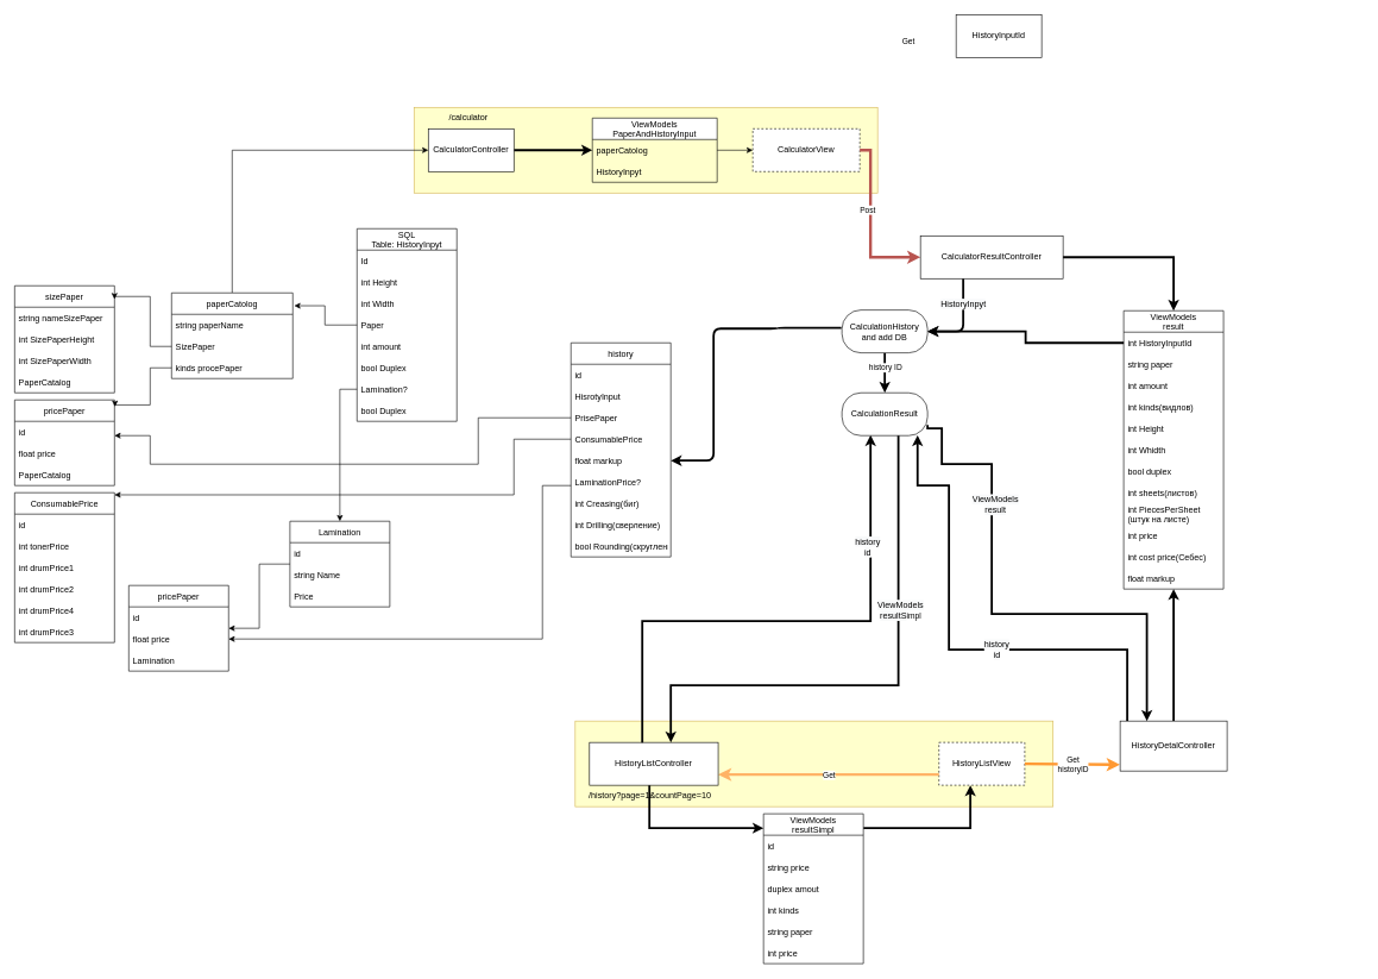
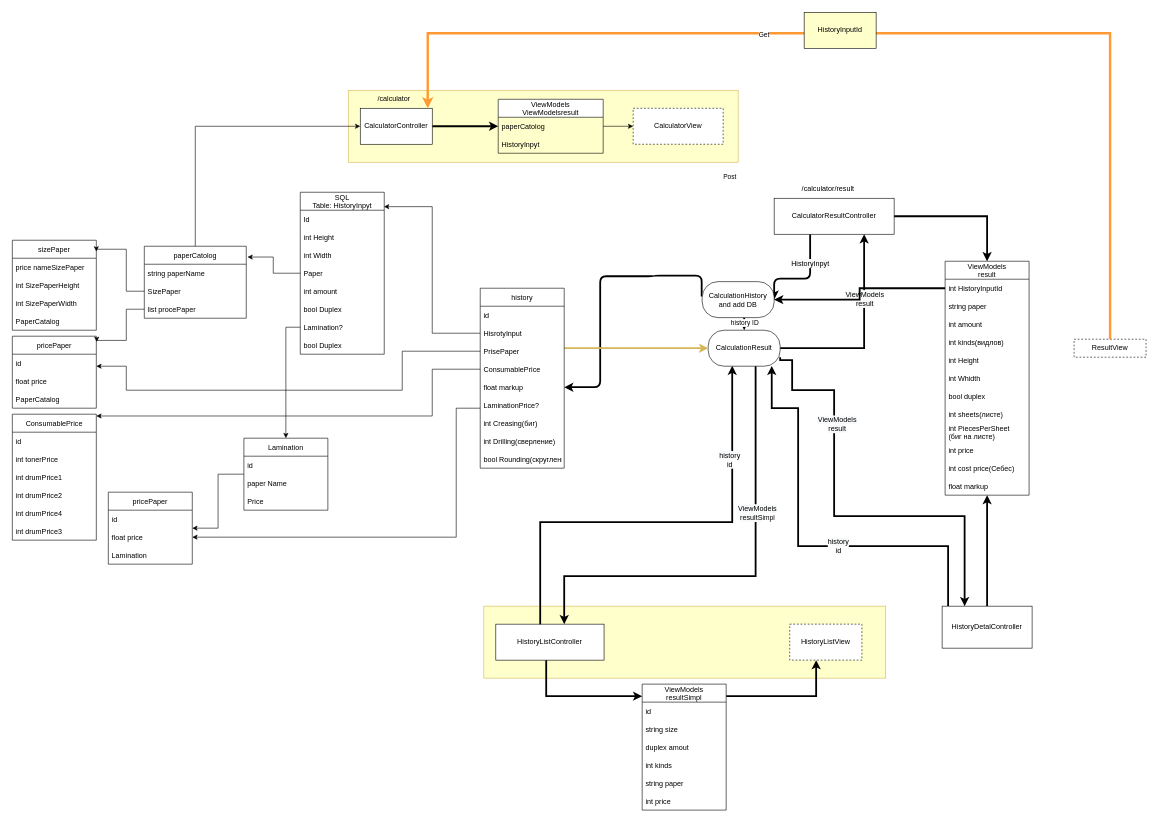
- <mxCell id="74" value="HistoryInputId" style="rounded=0;whiteSpace=wrap;html=1;" parent="1" vertex="1"><mxGeometry x="1340" y="20" width="120" height="60" as="geometry" /></mxCell>
+ <mxCell id="74" value="HistoryInputId" style="rounded=0;whiteSpace=wrap;html=1;fillColor=#ffffcc;" parent="1" vertex="1"><mxGeometry x="1340" y="20" width="120" height="60" as="geometry" /></mxCell>
+ <mxCell id="36" style="edgeStyle=orthogonalEdgeStyle;rounded=0;orthogonalLoop=1;jettySize=auto;html=1;strokeColor=#FF9933;strokeWidth=4;entryX=1;entryY=1;entryDx=0;entryDy=0;" parent="1" source="11" target="52" edge="1"><mxGeometry relative="1" as="geometry"><Array as="points"><mxPoint x="1680" y="55" /><mxPoint x="713" y="55" /><mxPoint x="713" y="180" /></Array></mxGeometry></mxCell>
- <mxCell id="15" value="ViewModels&#10;PaperAndHistoryInput" style="swimlane;fontStyle=0;childLayout=stackLayout;horizontal=1;startSize=30;horizontalStack=0;resizeParent=1;resizeParentMax=0;resizeLast=0;collapsible=1;marginBottom=0;" parent="12" vertex="1"><mxGeometry x="150" y="15" width="175" height="90" as="geometry" /></mxCell>
+ <mxCell id="15" value="ViewModels&#10;ViewModelsresult" style="swimlane;fontStyle=0;childLayout=stackLayout;horizontal=1;startSize=30;horizontalStack=0;resizeParent=1;resizeParentMax=0;resizeLast=0;collapsible=1;marginBottom=0;" parent="12" vertex="1"><mxGeometry x="150" y="15" width="175" height="90" as="geometry" /></mxCell>
- <mxCell id="21" value="" style="endArrow=classic;html=1;rounded=0;strokeWidth=4;entryX=0;entryY=0.5;entryDx=0;entryDy=0;exitX=1;exitY=0.5;exitDx=0;exitDy=0;fillColor=#f8cecc;strokeColor=#b85450;" parent="1" source="14" target="28" edge="1"><mxGeometry relative="1" as="geometry"><mxPoint x="1190" y="390" as="sourcePoint" /><mxPoint x="1230" y="359.66" as="targetPoint" /><Array as="points"><mxPoint x="1220" y="210" /><mxPoint x="1220" y="360" /></Array></mxGeometry></mxCell>
+ <mxCell id="29" value="/&lt;span class=&quot;VIiyi&quot; lang=&quot;en&quot;&gt;&lt;span data-number-of-phrases=&quot;1&quot; data-phrase-index=&quot;0&quot; data-language-to-translate-into=&quot;ru&quot; data-language-for-alternatives=&quot;en&quot; class=&quot;JLqJ4b ChMk0b&quot;&gt;&lt;span class=&quot;Q4iAWc&quot;&gt;calculator&lt;/span&gt;&lt;/span&gt;&lt;/span&gt;/result" style="text;html=1;strokeColor=none;fillColor=none;align=center;verticalAlign=middle;whiteSpace=wrap;rounded=0;" parent="27" vertex="1"><mxGeometry x="10" width="160" height="30" as="geometry" /></mxCell>
+ <mxCell id="85" style="edgeStyle=orthogonalEdgeStyle;rounded=0;orthogonalLoop=1;jettySize=auto;html=1;entryX=0.997;entryY=0.089;entryDx=0;entryDy=0;entryPerimeter=0;" parent="1" source="96" target="75" edge="1"><mxGeometry relative="1" as="geometry" /></mxCell>
- <mxCell id="106" value="string nameSizePaper" style="text;strokeColor=none;fillColor=none;align=left;verticalAlign=middle;spacingLeft=4;spacingRight=4;overflow=hidden;points=[[0,0.5],[1,0.5]];portConstraint=eastwest;rotatable=0;" parent="105" vertex="1"><mxGeometry y="30" width="140" height="30" as="geometry" /></mxCell>
+ <mxCell id="106" value="price nameSizePaper" style="text;strokeColor=none;fillColor=none;align=left;verticalAlign=middle;spacingLeft=4;spacingRight=4;overflow=hidden;points=[[0,0.5],[1,0.5]];portConstraint=eastwest;rotatable=0;" parent="105" vertex="1"><mxGeometry y="30" width="140" height="30" as="geometry" /></mxCell>
- <mxCell id="59" value="&lt;span class=&quot;VIiyi&quot; lang=&quot;en&quot;&gt;&lt;span data-number-of-phrases=&quot;1&quot; data-phrase-index=&quot;0&quot; data-language-to-translate-into=&quot;ru&quot; data-language-for-alternatives=&quot;en&quot; class=&quot;JLqJ4b ChMk0b&quot;&gt;&lt;span class=&quot;Q4iAWc&quot;&gt;CalculationHistory&lt;br&gt;and add DB&lt;br&gt;&lt;/span&gt;&lt;/span&gt;&lt;/span&gt;" style="rounded=1;whiteSpace=wrap;html=1;fillColor=default;gradientColor=none;arcSize=44;" parent="1" vertex="1"><mxGeometry x="1180" y="434" width="120" height="60" as="geometry" /></mxCell>
+ <mxCell id="59" value="&lt;span class=&quot;VIiyi&quot; lang=&quot;en&quot;&gt;&lt;span data-number-of-phrases=&quot;1&quot; data-phrase-index=&quot;0&quot; data-language-to-translate-into=&quot;ru&quot; data-language-for-alternatives=&quot;en&quot; class=&quot;JLqJ4b ChMk0b&quot;&gt;&lt;span class=&quot;Q4iAWc&quot;&gt;CalculationHistory&lt;br&gt;and add DB&lt;br&gt;&lt;/span&gt;&lt;/span&gt;&lt;/span&gt;" style="rounded=1;whiteSpace=wrap;html=1;fillColor=default;gradientColor=none;arcSize=44;" parent="1" vertex="1"><mxGeometry x="1170" y="469" width="120" height="60" as="geometry" /></mxCell>
- <mxCell id="89" value="kinds procePaper" style="text;strokeColor=none;fillColor=none;align=left;verticalAlign=middle;spacingLeft=4;spacingRight=4;overflow=hidden;points=[[0,0.5],[1,0.5]];portConstraint=eastwest;rotatable=0;" parent="86" vertex="1"><mxGeometry y="90" width="170" height="30" as="geometry" /></mxCell>
+ <mxCell id="89" value="list procePaper" style="text;strokeColor=none;fillColor=none;align=left;verticalAlign=middle;spacingLeft=4;spacingRight=4;overflow=hidden;points=[[0,0.5],[1,0.5]];portConstraint=eastwest;rotatable=0;" parent="86" vertex="1"><mxGeometry y="90" width="170" height="30" as="geometry" /></mxCell>
+ <mxCell id="23" style="edgeStyle=orthogonalEdgeStyle;rounded=0;orthogonalLoop=1;jettySize=auto;html=1;entryX=0.75;entryY=1;entryDx=0;entryDy=0;strokeWidth=3;exitX=1;exitY=0.5;exitDx=0;exitDy=0;" parent="1" source="62" target="28" edge="1"><mxGeometry relative="1" as="geometry"><mxPoint x="1390" y="580" as="sourcePoint" /><Array as="points"><mxPoint x="1440" y="580" /></Array></mxGeometry></mxCell>
+ <mxCell id="24" value="&lt;span style=&quot;font-size: 12px; background-color: rgb(248, 249, 250);&quot;&gt;ViewModels&lt;/span&gt;&lt;br style=&quot;padding: 0px; margin: 0px; font-size: 12px; background-color: rgb(248, 249, 250);&quot;&gt;&lt;span style=&quot;font-size: 12px; background-color: rgb(248, 249, 250);&quot;&gt;result&lt;/span&gt;" style="edgeLabel;html=1;align=center;verticalAlign=middle;resizable=0;points=[];" parent="23" vertex="1" connectable="0"><mxGeometry x="0.352" relative="1" as="geometry"><mxPoint as="offset" /></mxGeometry></mxCell>
+ <mxCell id="63" style="edgeStyle=orthogonalEdgeStyle;rounded=0;orthogonalLoop=1;jettySize=auto;html=1;entryX=0;entryY=0.5;entryDx=0;entryDy=0;strokeWidth=3;fillColor=#fff2cc;strokeColor=#d6b656;" parent="1" source="94" target="62" edge="1"><mxGeometry relative="1" as="geometry"><Array as="points"><mxPoint x="1080" y="580" /><mxPoint x="1080" y="580" /></Array></mxGeometry></mxCell>
+ <mxCell id="11" value="ResultView" style="whiteSpace=wrap;html=1;rounded=0;dashed=1;" parent="1" vertex="1"><mxGeometry x="1790" y="565" width="120" height="30" as="geometry" /></mxCell>
- <mxCell id="47" value="int sheets(листов)" style="text;strokeColor=none;fillColor=none;align=left;verticalAlign=middle;spacingLeft=4;spacingRight=4;overflow=hidden;points=[[0,0.5],[1,0.5]];portConstraint=eastwest;rotatable=0;" parent="39" vertex="1"><mxGeometry y="240" width="140" height="30" as="geometry" /></mxCell>
+ <mxCell id="47" value="int sheets(листе)" style="text;strokeColor=none;fillColor=none;align=left;verticalAlign=middle;spacingLeft=4;spacingRight=4;overflow=hidden;points=[[0,0.5],[1,0.5]];portConstraint=eastwest;rotatable=0;" parent="39" vertex="1"><mxGeometry y="240" width="140" height="30" as="geometry" /></mxCell>
- <mxCell id="48" value="int PiecesPerSheet&#10;(штук на листе)" style="text;strokeColor=none;fillColor=none;align=left;verticalAlign=middle;spacingLeft=4;spacingRight=4;overflow=hidden;points=[[0,0.5],[1,0.5]];portConstraint=eastwest;rotatable=0;" parent="39" vertex="1"><mxGeometry y="270" width="140" height="30" as="geometry" /></mxCell>
+ <mxCell id="48" value="int PiecesPerSheet&#10;(биг на листе)" style="text;strokeColor=none;fillColor=none;align=left;verticalAlign=middle;spacingLeft=4;spacingRight=4;overflow=hidden;points=[[0,0.5],[1,0.5]];portConstraint=eastwest;rotatable=0;" parent="39" vertex="1"><mxGeometry y="270" width="140" height="30" as="geometry" /></mxCell>
- <mxCell id="123" value="string Name" style="text;strokeColor=none;fillColor=none;align=left;verticalAlign=middle;spacingLeft=4;spacingRight=4;overflow=hidden;points=[[0,0.5],[1,0.5]];portConstraint=eastwest;rotatable=0;" vertex="1" parent="121"><mxGeometry y="60" width="140" height="30" as="geometry" /></mxCell>
+ <mxCell id="123" value="paper Name" style="text;strokeColor=none;fillColor=none;align=left;verticalAlign=middle;spacingLeft=4;spacingRight=4;overflow=hidden;points=[[0,0.5],[1,0.5]];portConstraint=eastwest;rotatable=0;" vertex="1" parent="121"><mxGeometry y="60" width="140" height="30" as="geometry" /></mxCell>
- <mxCell id="30" value="" style="endArrow=classic;html=1;rounded=0;strokeWidth=4;fillColor=#f8cecc;strokeColor=#FF9933;exitX=1;exitY=0.5;exitDx=0;exitDy=0;entryX=-0.003;entryY=0.874;entryDx=0;entryDy=0;entryPerimeter=0;" parent="1" source="4" target="35" edge="1"><mxGeometry relative="1" as="geometry"><mxPoint x="1381.271" y="1069.66" as="sourcePoint" /><mxPoint x="1340" y="1070" as="targetPoint" /><Array as="points" /></mxGeometry></mxCell>
- <mxCell id="31" value="Get&lt;br&gt;historyID" style="edgeLabel;resizable=0;html=1;align=center;verticalAlign=middle;fillColor=default;gradientColor=none;" parent="30" connectable="0" vertex="1"><mxGeometry relative="1" as="geometry" /></mxCell>
- <mxCell id="5" value="" style="endArrow=classic;html=1;rounded=0;strokeWidth=4;fillColor=#f8cecc;strokeColor=#FFB366;exitX=0;exitY=0.75;exitDx=0;exitDy=0;entryX=1;entryY=0.75;entryDx=0;entryDy=0;" parent="2" source="4" target="7" edge="1"><mxGeometry relative="1" as="geometry"><mxPoint x="291.687" y="140" as="sourcePoint" /><mxPoint x="191.446" y="140" as="targetPoint" /><Array as="points" /></mxGeometry></mxCell>
- <mxCell id="6" value="Get" style="edgeLabel;resizable=0;html=1;align=center;verticalAlign=middle;fillColor=default;gradientColor=none;" parent="5" connectable="0" vertex="1"><mxGeometry relative="1" as="geometry" /></mxCell>
- <mxCell id="8" value="/history?page=1&amp;amp;countPage=10" style="text;html=1;strokeColor=none;fillColor=none;align=center;verticalAlign=middle;whiteSpace=wrap;rounded=0;" parent="2" vertex="1"><mxGeometry x="9.98" y="90" width="190.458" height="30" as="geometry" /></mxCell>
- <mxCell id="69" value="string price" style="text;strokeColor=none;fillColor=none;align=left;verticalAlign=middle;spacingLeft=4;spacingRight=4;overflow=hidden;points=[[0,0.5],[1,0.5]];portConstraint=eastwest;rotatable=0;" parent="67" vertex="1"><mxGeometry y="60" width="140" height="30" as="geometry" /></mxCell>
+ <mxCell id="69" value="string size" style="text;strokeColor=none;fillColor=none;align=left;verticalAlign=middle;spacingLeft=4;spacingRight=4;overflow=hidden;points=[[0,0.5],[1,0.5]];portConstraint=eastwest;rotatable=0;" parent="67" vertex="1"><mxGeometry y="60" width="140" height="30" as="geometry" /></mxCell>
